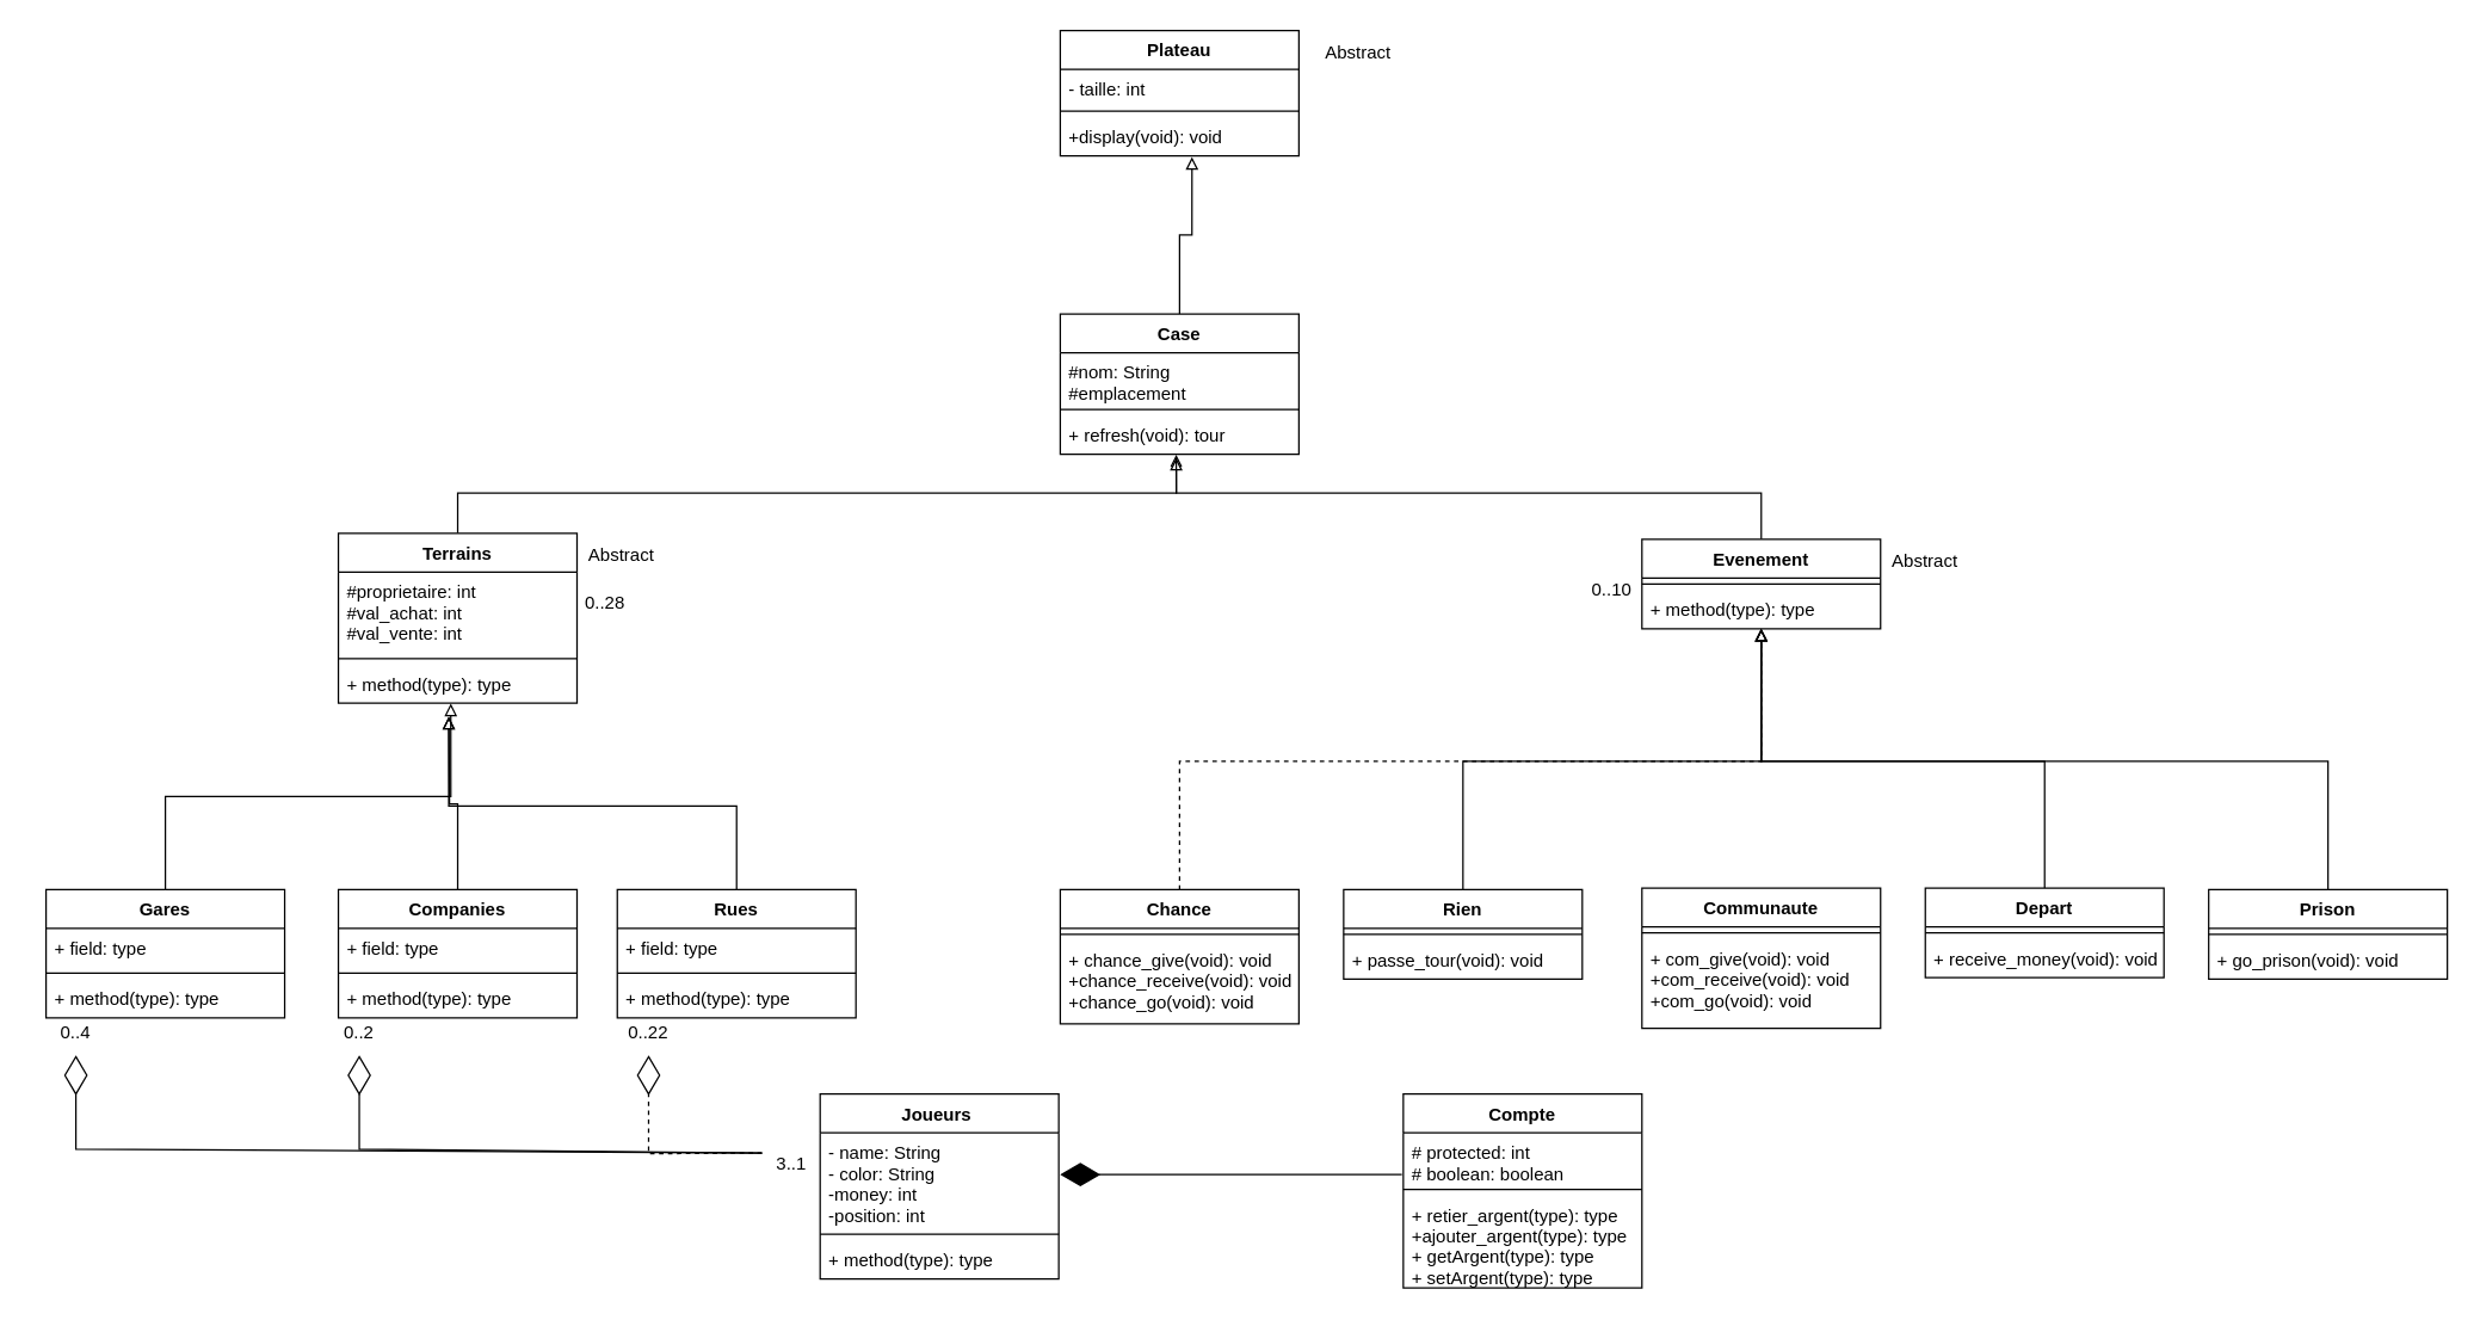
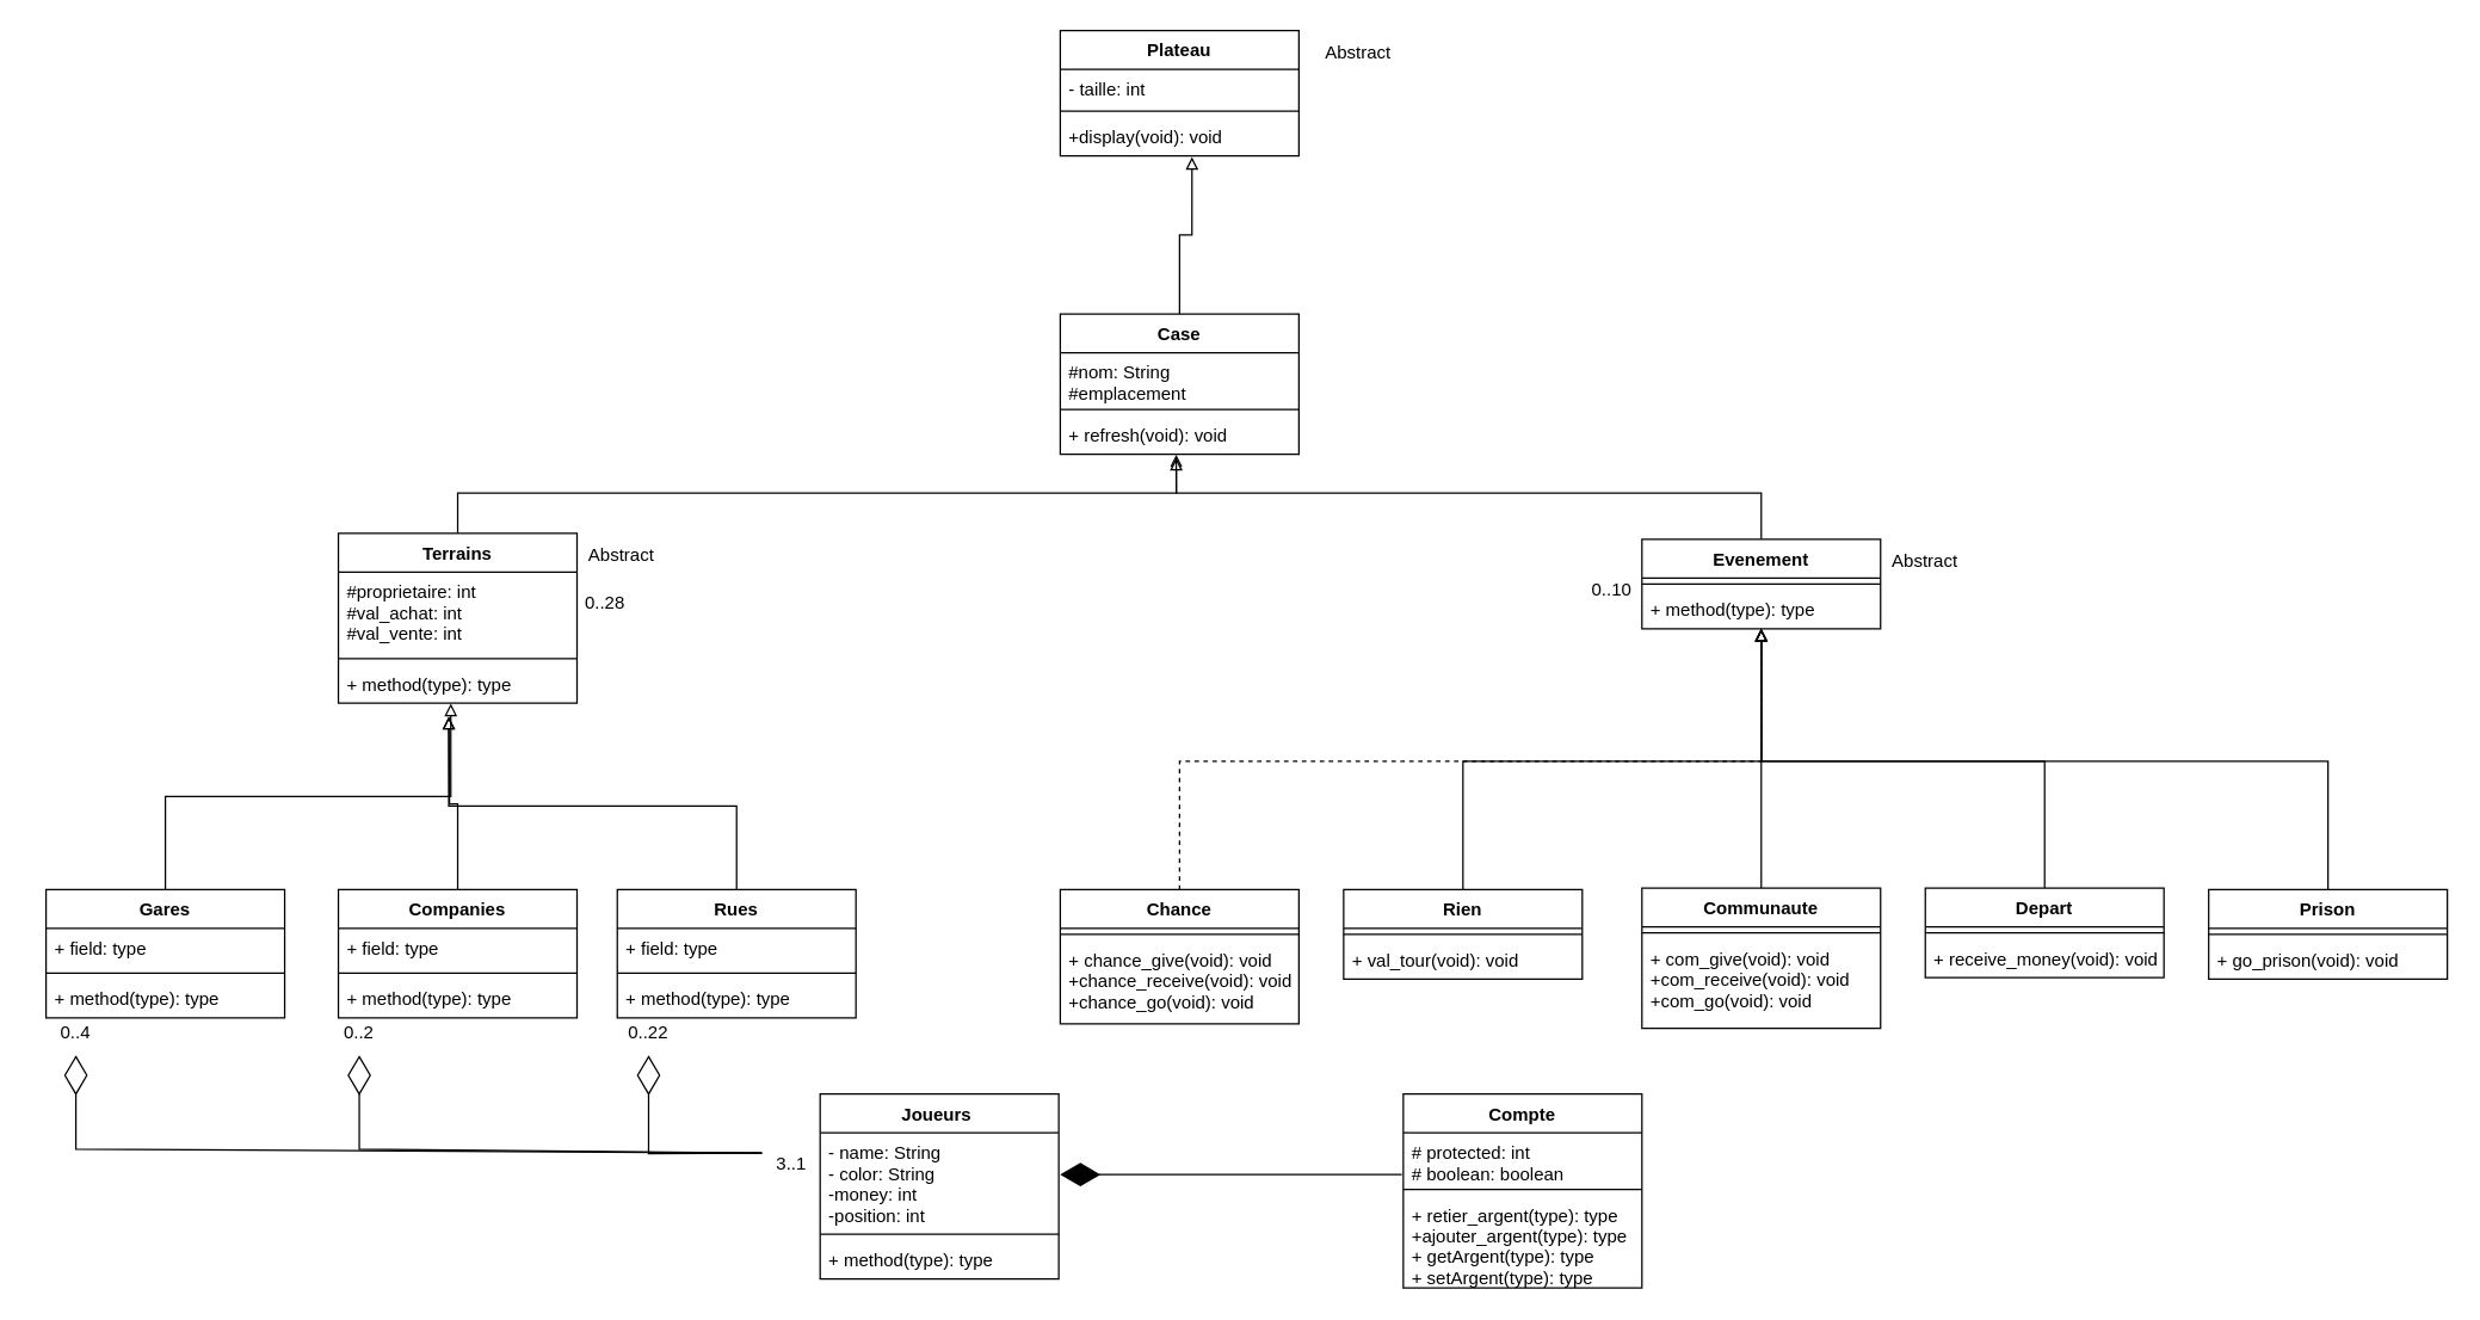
- <mxCell id="60" value="+ refresh(void): tour" style="text;strokeColor=none;fillColor=none;align=left;verticalAlign=top;spacingLeft=4;spacingRight=4;overflow=hidden;rotatable=0;points=[[0,0.5],[1,0.5]];portConstraint=eastwest;" parent="57" vertex="1"><mxGeometry y="68" width="160" height="26" as="geometry" /></mxCell>
+ <mxCell id="60" value="+ refresh(void): void" style="text;strokeColor=none;fillColor=none;align=left;verticalAlign=top;spacingLeft=4;spacingRight=4;overflow=hidden;rotatable=0;points=[[0,0.5],[1,0.5]];portConstraint=eastwest;" parent="57" vertex="1"><mxGeometry y="68" width="160" height="26" as="geometry" /></mxCell>
+ <mxCell id="44" style="edgeStyle=orthogonalEdgeStyle;rounded=0;orthogonalLoop=1;jettySize=auto;html=1;entryX=0.5;entryY=1;entryDx=0;entryDy=0;strokeColor=#000000;endArrow=block;endFill=0;" parent="1" source="45" target="62" edge="1"><mxGeometry relative="1" as="geometry" /></mxCell>
- <mxCell id="43" value="+ passe_tour(void): void" style="text;strokeColor=none;fillColor=none;align=left;verticalAlign=top;spacingLeft=4;spacingRight=4;overflow=hidden;rotatable=0;points=[[0,0.5],[1,0.5]];portConstraint=eastwest;" parent="41" vertex="1"><mxGeometry y="34" width="160" height="26" as="geometry" /></mxCell>
+ <mxCell id="43" value="+ val_tour(void): void" style="text;strokeColor=none;fillColor=none;align=left;verticalAlign=top;spacingLeft=4;spacingRight=4;overflow=hidden;rotatable=0;points=[[0,0.5],[1,0.5]];portConstraint=eastwest;" parent="41" vertex="1"><mxGeometry y="34" width="160" height="26" as="geometry" /></mxCell>
- <mxCell id="67" value="" style="endArrow=diamondThin;endFill=0;endSize=24;html=1;rounded=0;strokeColor=#000000;entryX=0.5;entryY=1;entryDx=0;entryDy=0;exitX=0;exitY=0.25;exitDx=0;exitDy=0;dashed=1;" parent="1" source="31" target="35" edge="1"><mxGeometry width="160" relative="1" as="geometry"><mxPoint x="540" y="720" as="sourcePoint" /><mxPoint x="700" y="720" as="targetPoint" /><Array as="points"><mxPoint x="434" y="773" /></Array></mxGeometry></mxCell>
+ <mxCell id="67" value="" style="endArrow=diamondThin;endFill=0;endSize=24;html=1;rounded=0;strokeColor=#000000;entryX=0.5;entryY=1;entryDx=0;entryDy=0;exitX=0;exitY=0.25;exitDx=0;exitDy=0;" parent="1" source="31" target="35" edge="1"><mxGeometry width="160" relative="1" as="geometry"><mxPoint x="540" y="720" as="sourcePoint" /><mxPoint x="700" y="720" as="targetPoint" /><Array as="points"><mxPoint x="434" y="773" /></Array></mxGeometry></mxCell>
